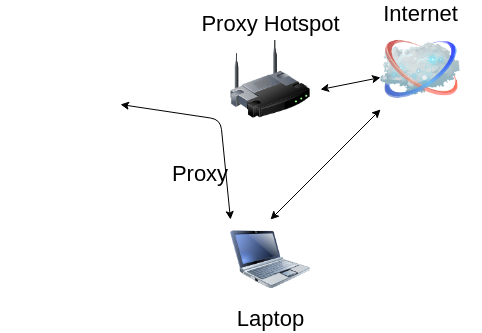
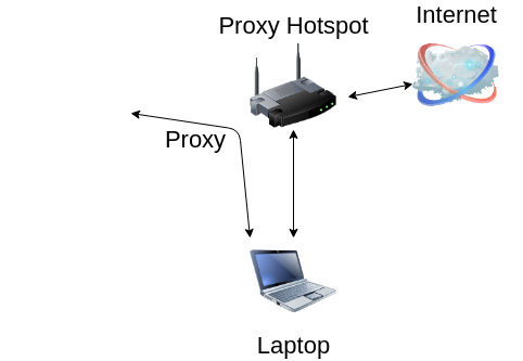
- <mxCell id="5" value="" style="endArrow=classic;startArrow=classic;html=1;exitX=0.5;exitY=0;exitDx=0;exitDy=0;" edge="1" parent="1" source="4" target="3"><mxGeometry width="50" height="50" relative="1" as="geometry"><mxPoint x="300" y="230" as="sourcePoint" /><mxPoint x="350" y="180" as="targetPoint" /></mxGeometry></mxCell>
+ <mxCell id="5" value="" style="endArrow=classic;startArrow=classic;html=1;exitX=0.5;exitY=0;exitDx=0;exitDy=0;entryX=0.5;entryY=1;entryDx=0;entryDy=0;" edge="1" parent="1" source="4" target="2"><mxGeometry width="50" height="50" relative="1" as="geometry"><mxPoint x="300" y="230" as="sourcePoint" /><mxPoint x="350" y="180" as="targetPoint" /></mxGeometry></mxCell>
- <mxCell id="9" value="Proxy" style="text;html=1;strokeColor=none;fillColor=none;align=center;verticalAlign=middle;whiteSpace=wrap;rounded=0;fontSize=22;" vertex="1" parent="1"><mxGeometry x="180" y="155" width="40" height="20" as="geometry" /></mxCell>
+ <mxCell id="9" value="Proxy" style="text;html=1;strokeColor=none;fillColor=none;align=center;verticalAlign=middle;whiteSpace=wrap;rounded=0;fontSize=22;" vertex="1" parent="1"><mxGeometry x="160" y="110" width="40" height="20" as="geometry" /></mxCell>
